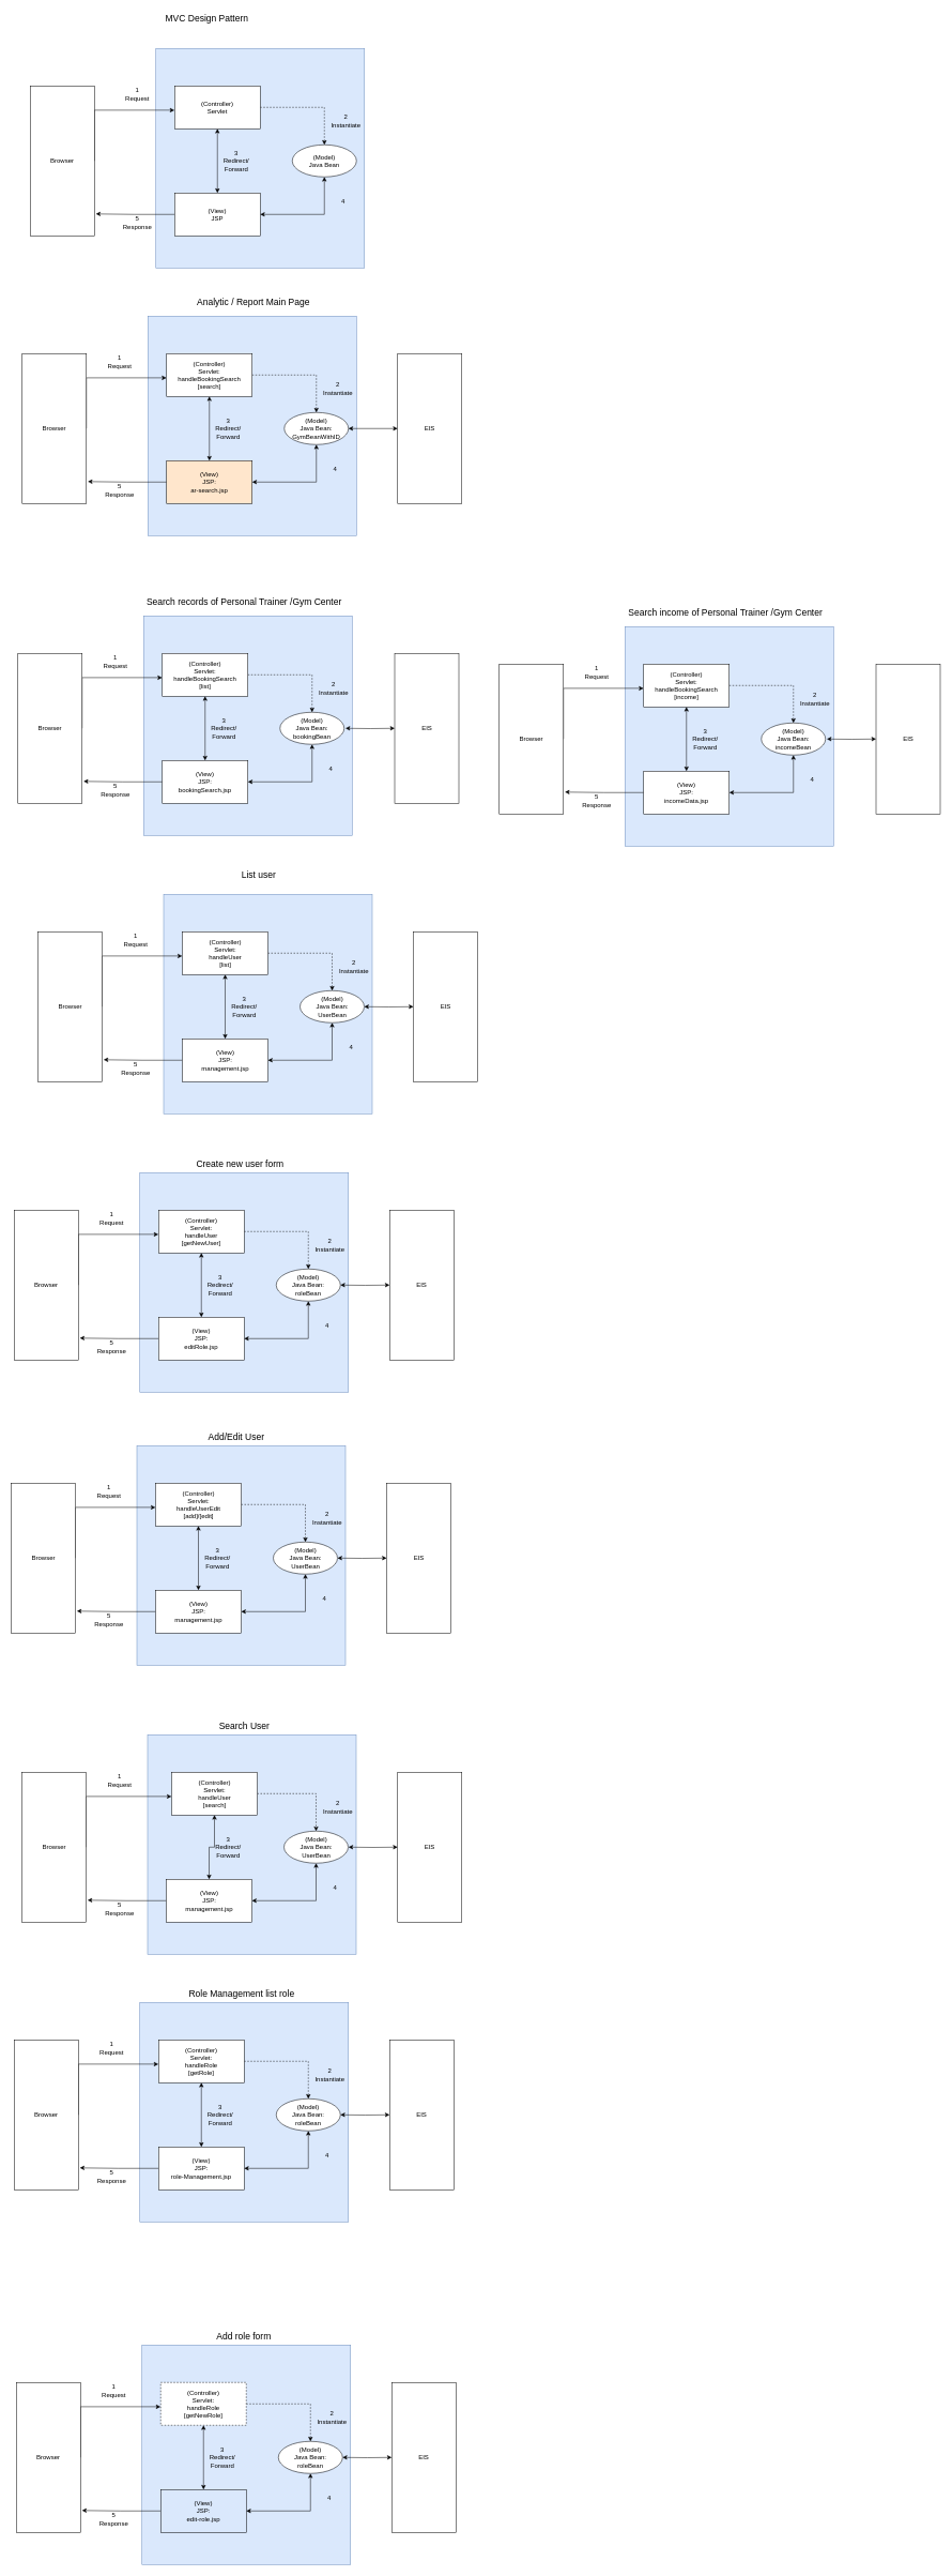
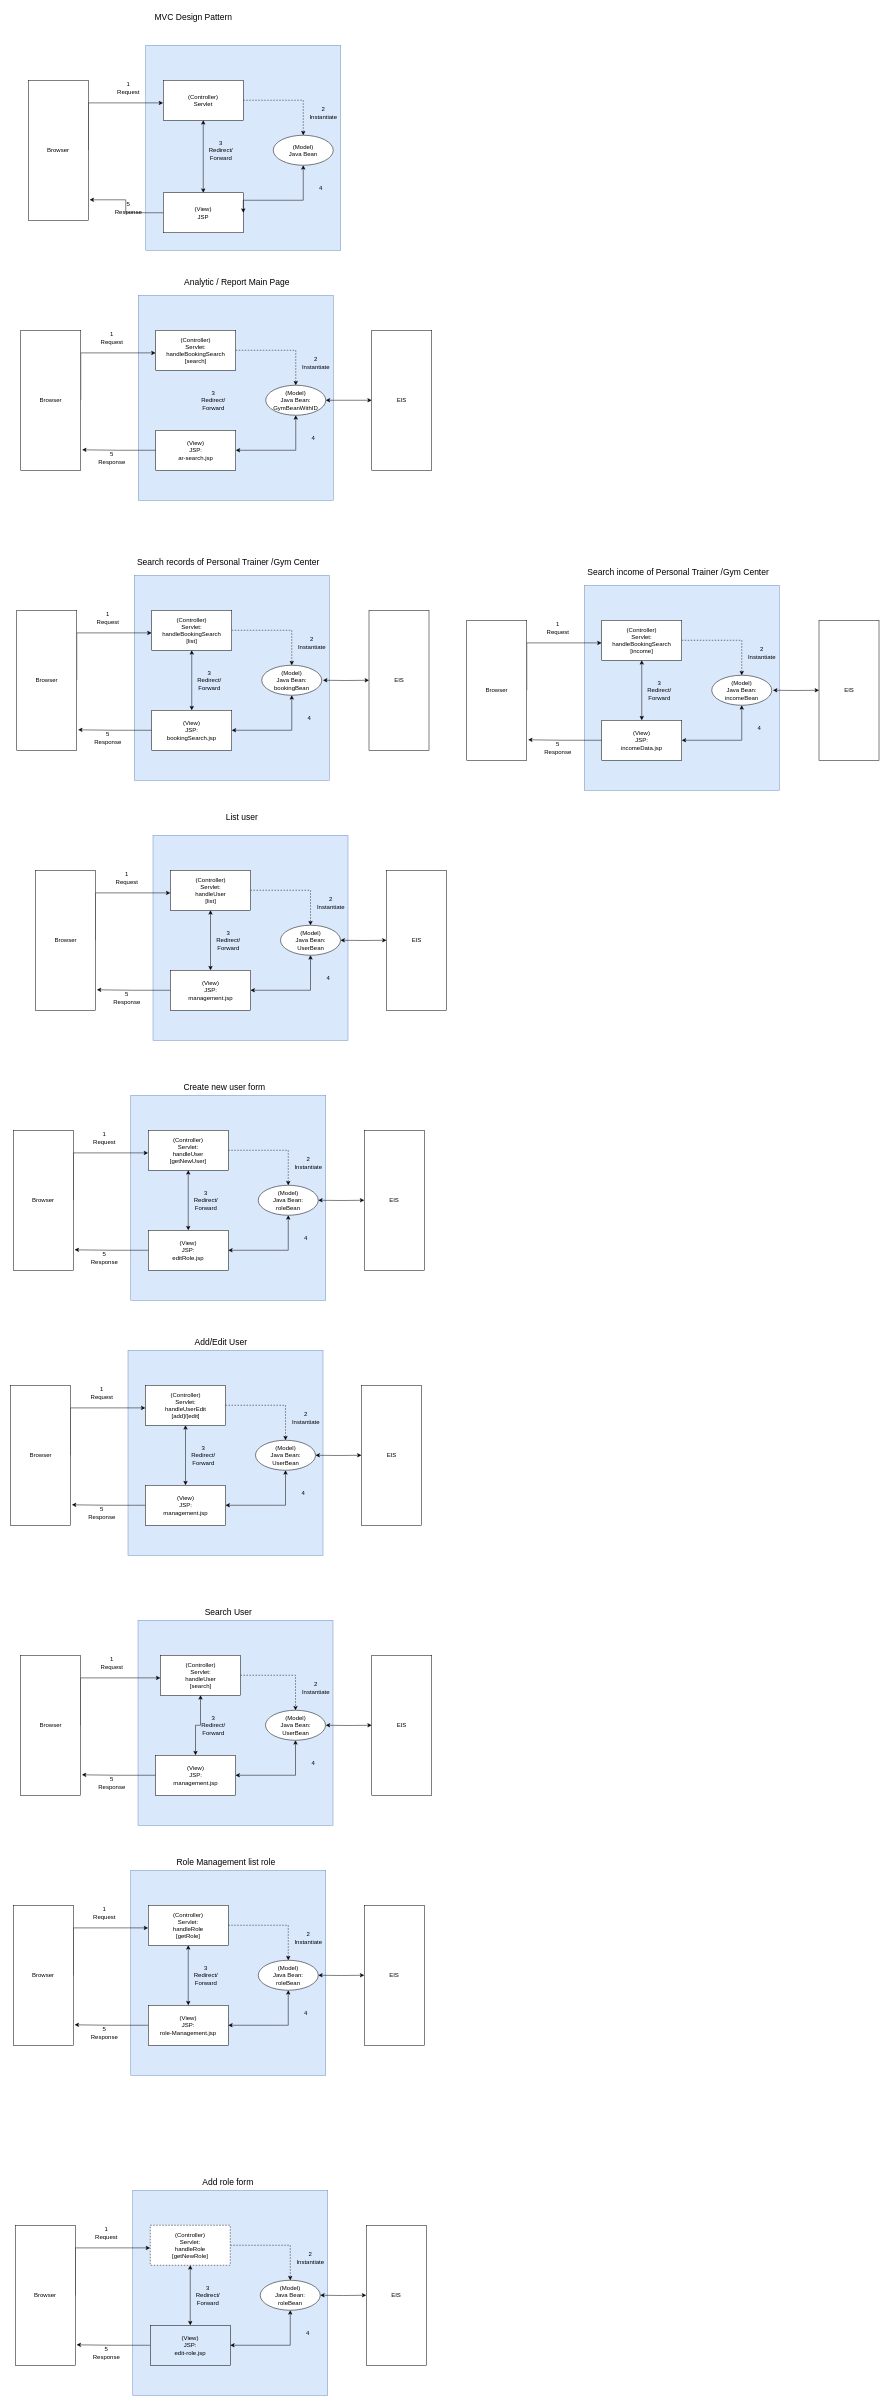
- <mxCell id="9" value="(View)&lt;br&gt;JSP" style="whiteSpace=wrap;html=1;" parent="1" vertex="1"><mxGeometry x="326" y="360" width="160" height="80" as="geometry" /></mxCell>
+ <mxCell id="9" value="(View)&lt;br&gt;JSP" style="whiteSpace=wrap;html=1;" parent="1" vertex="1"><mxGeometry x="326" y="385" width="160" height="80" as="geometry" /></mxCell>
- <mxCell id="21" style="edgeStyle=orthogonalEdgeStyle;rounded=0;orthogonalLoop=1;jettySize=auto;html=1;startArrow=classic;startFill=1;" parent="1" source="23" target="25" edge="1"><mxGeometry relative="1" as="geometry" /></mxCell>
- <mxCell id="25" value="(View)&lt;br&gt;JSP:&lt;br&gt;ar-search.jsp" style="whiteSpace=wrap;html=1;fillColor=#ffe6cc;" parent="1" vertex="1"><mxGeometry x="311" y="860" width="160" height="80" as="geometry" /></mxCell>
+ <mxCell id="25" value="(View)&lt;br&gt;JSP:&lt;br&gt;ar-search.jsp" style="whiteSpace=wrap;html=1;" parent="1" vertex="1"><mxGeometry x="311" y="860" width="160" height="80" as="geometry" /></mxCell>
